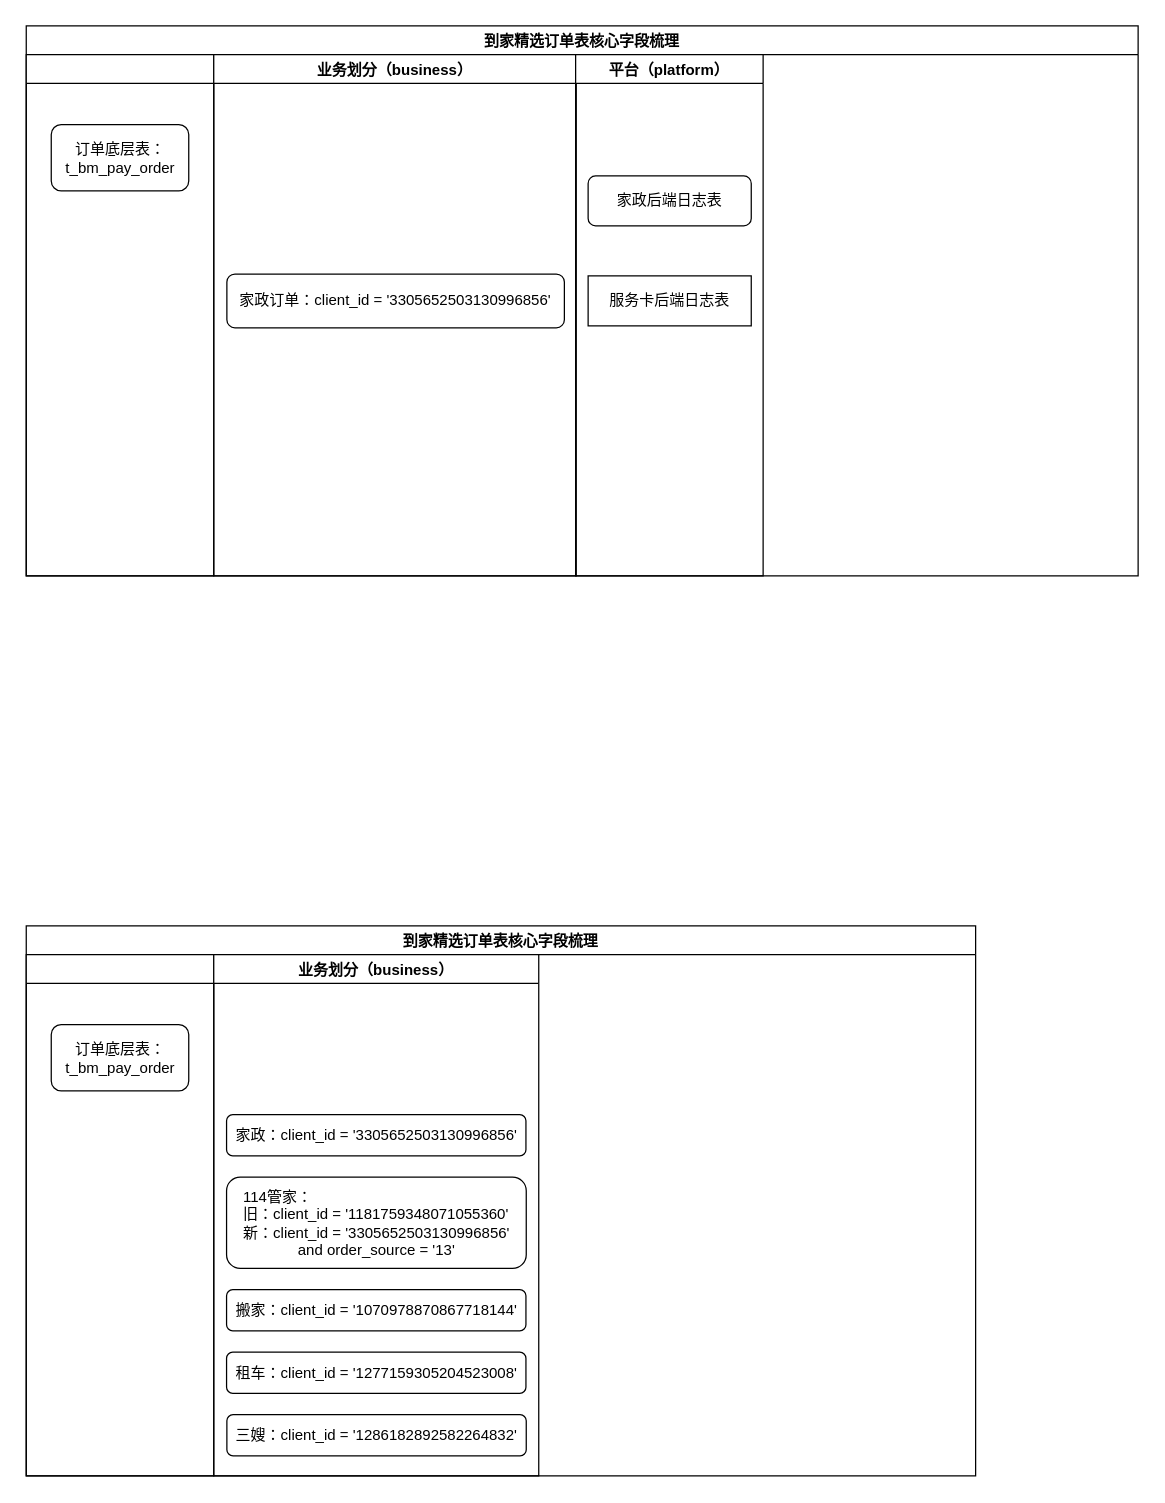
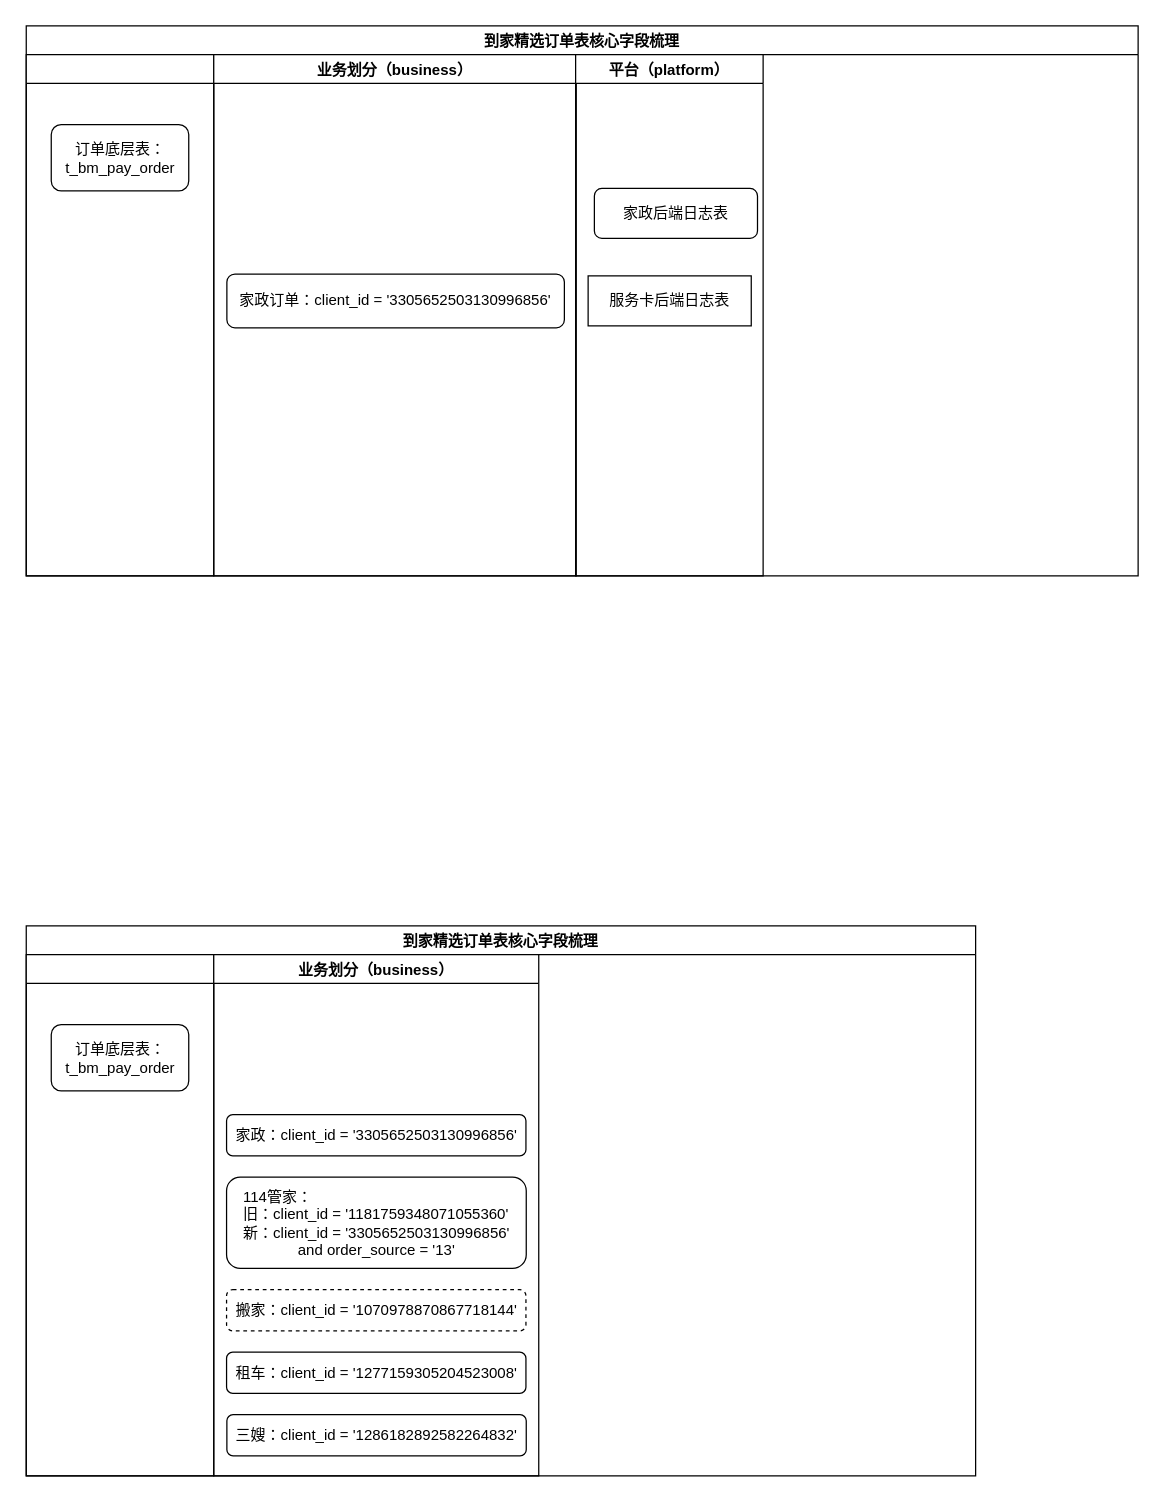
- <mxCell id="7" value="家政后端日志表" style="rounded=1;whiteSpace=wrap;html=1;" vertex="1" parent="2"><mxGeometry x="449.5" y="120" width="130.5" height="40" as="geometry" /></mxCell>
+ <mxCell id="7" value="家政后端日志表" style="rounded=1;whiteSpace=wrap;html=1;" vertex="1" parent="2"><mxGeometry x="454.5" y="130" width="130.5" height="40" as="geometry" /></mxCell>
- <mxCell id="15" value="&lt;div style=&quot;text-align: left&quot;&gt;&lt;font style=&quot;font-size: 12px&quot;&gt;搬家：client_id = '&lt;span style=&quot;background-color: rgba(0 , 0 , 0 , 0)&quot;&gt;1070978870867718144&lt;/span&gt;&lt;span&gt;'&lt;/span&gt;&lt;/font&gt;&lt;/div&gt;" style="rounded=1;whiteSpace=wrap;html=1;" vertex="1" parent="12"><mxGeometry x="10.25" y="268" width="239.5" height="33" as="geometry" /></mxCell>
+ <mxCell id="15" value="&lt;div style=&quot;text-align: left&quot;&gt;&lt;font style=&quot;font-size: 12px&quot;&gt;搬家：client_id = '&lt;span style=&quot;background-color: rgba(0 , 0 , 0 , 0)&quot;&gt;1070978870867718144&lt;/span&gt;&lt;span&gt;'&lt;/span&gt;&lt;/font&gt;&lt;/div&gt;" style="rounded=1;whiteSpace=wrap;html=1;dashed=1;" vertex="1" parent="12"><mxGeometry x="10.25" y="268" width="239.5" height="33" as="geometry" /></mxCell>
